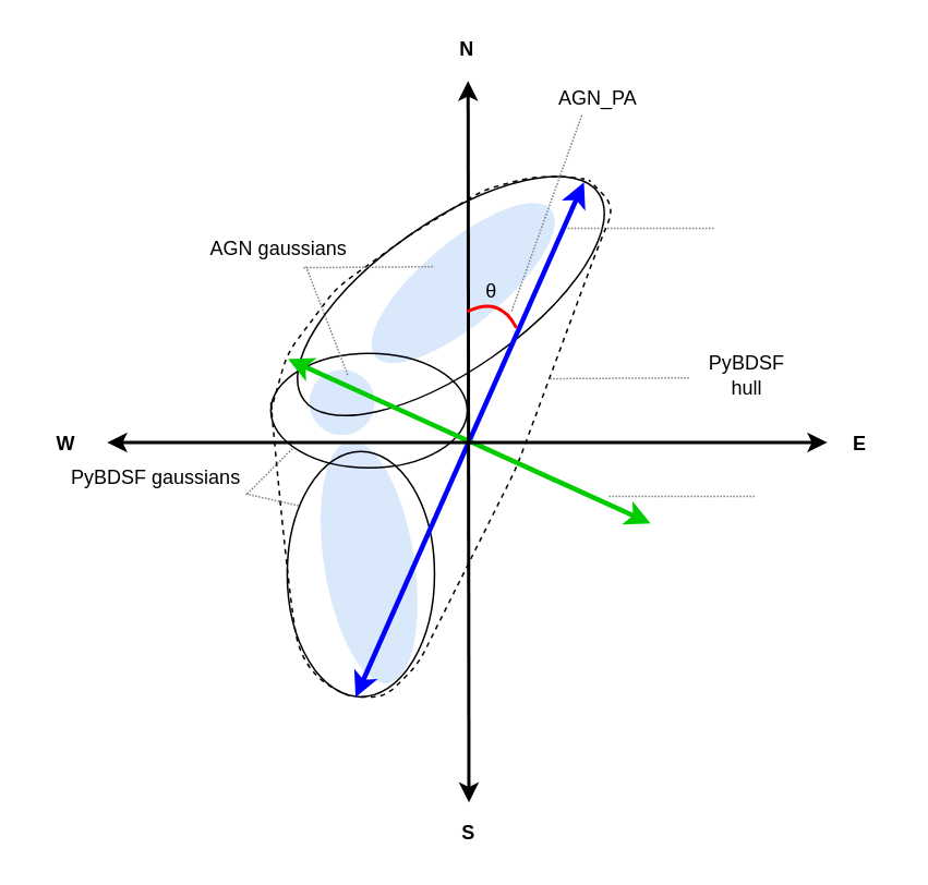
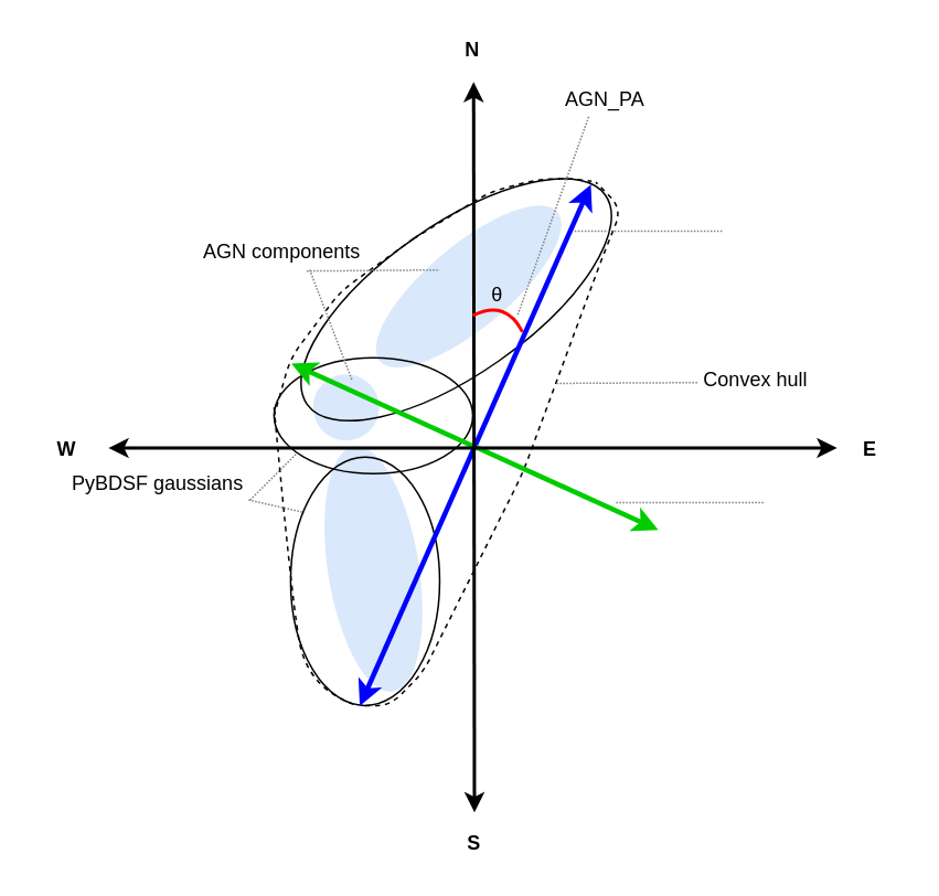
- <mxCell id="19" value="AGN gaussians" style="text;html=1;strokeColor=none;fillColor=none;align=center;verticalAlign=middle;whiteSpace=wrap;rounded=0;snapToPoint=0;" parent="1" vertex="1"><mxGeometry x="115" y="141.5" width="110" height="20" as="geometry" /></mxCell>
+ <mxCell id="19" value="AGN components" style="text;html=1;strokeColor=none;fillColor=none;align=center;verticalAlign=middle;whiteSpace=wrap;rounded=0;snapToPoint=0;" parent="1" vertex="1"><mxGeometry x="115" y="141.5" width="110" height="20" as="geometry" /></mxCell>
- <mxCell id="17" value="&lt;div&gt;PyBDSF hull&lt;/div&gt;" style="text;html=1;strokeColor=none;fillColor=none;align=center;verticalAlign=middle;whiteSpace=wrap;rounded=0;" parent="1" vertex="1"><mxGeometry x="420.5" y="219" width="70" height="20" as="geometry" /></mxCell>
+ <mxCell id="17" value="&lt;div&gt;Convex hull&lt;/div&gt;" style="text;html=1;strokeColor=none;fillColor=none;align=center;verticalAlign=middle;whiteSpace=wrap;rounded=0;" parent="1" vertex="1"><mxGeometry x="420.5" y="219" width="70" height="20" as="geometry" /></mxCell>
